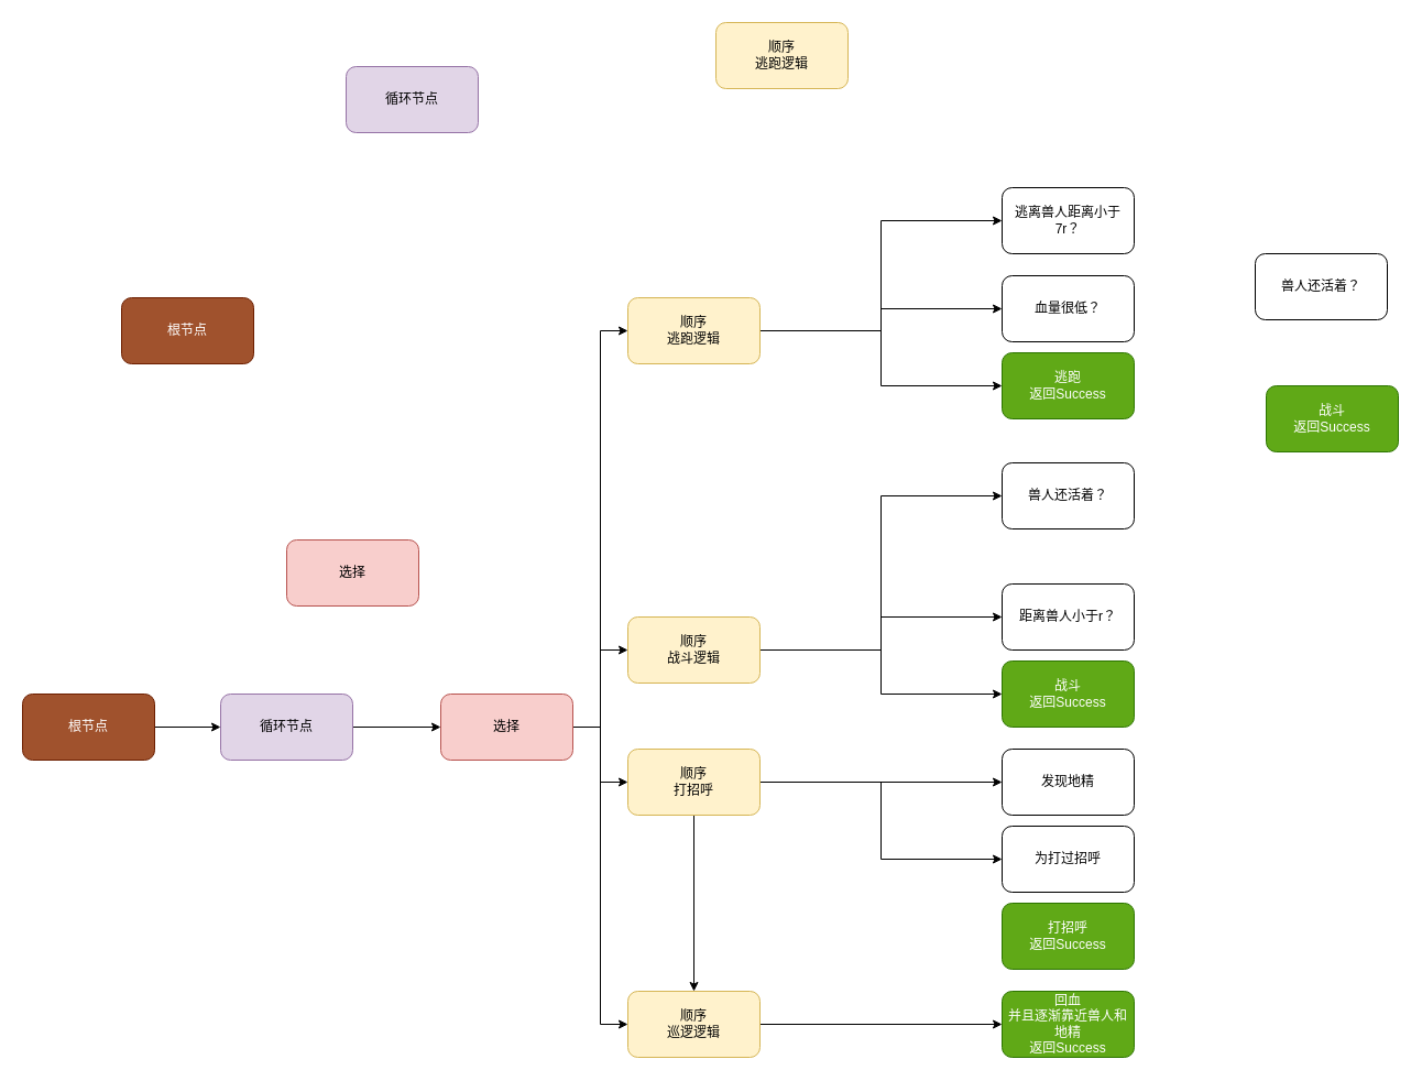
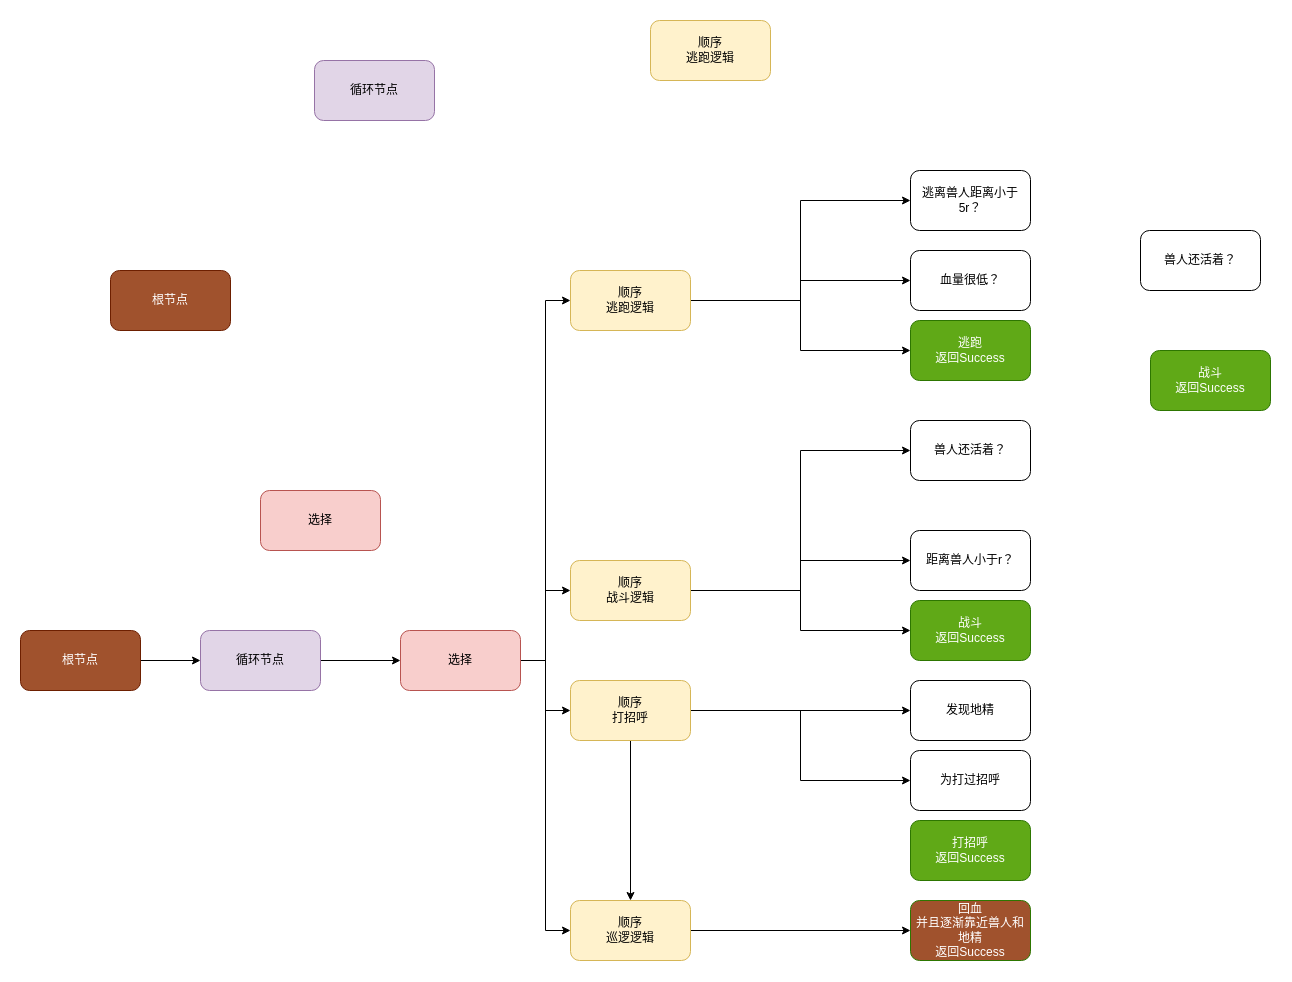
- <mxCell id="33" value="逃离兽人距离小于7r？" style="rounded=1;whiteSpace=wrap;html=1;" vertex="1" parent="1"><mxGeometry x="910" y="170" width="120" height="60" as="geometry" /></mxCell>
+ <mxCell id="33" value="逃离兽人距离小于5r？" style="rounded=1;whiteSpace=wrap;html=1;" vertex="1" parent="1"><mxGeometry x="910" y="170" width="120" height="60" as="geometry" /></mxCell>
- <mxCell id="32" value="回血&lt;br&gt;并且逐渐靠近兽人和地精&lt;br&gt;返回Success" style="rounded=1;whiteSpace=wrap;html=1;fillColor=#60a917;fontColor=#ffffff;strokeColor=#2D7600;" parent="1" vertex="1"><mxGeometry x="910" y="900" width="120" height="60" as="geometry" /></mxCell>
+ <mxCell id="32" value="回血&lt;br&gt;并且逐渐靠近兽人和地精&lt;br&gt;返回Success" style="rounded=1;whiteSpace=wrap;html=1;fillColor=#a0522d;fontColor=#ffffff;strokeColor=#2D7600;" parent="1" vertex="1"><mxGeometry x="910" y="900" width="120" height="60" as="geometry" /></mxCell>
